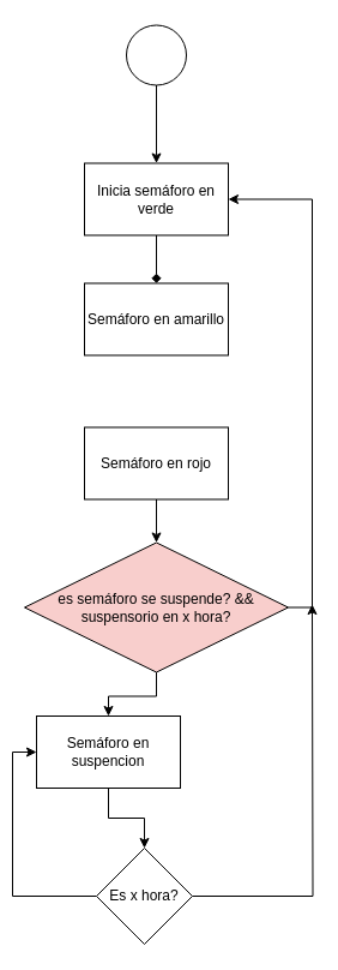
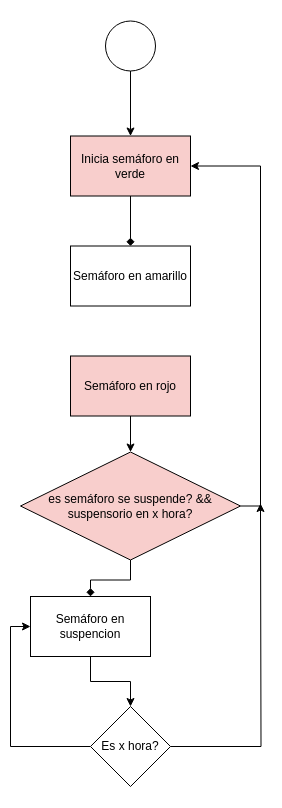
- <mxCell id="5" value="Inicia semáforo en verde" style="rounded=0;whiteSpace=wrap;html=1;" vertex="1" parent="1"><mxGeometry x="70" y="135.5" width="120" height="60" as="geometry" /></mxCell>
+ <mxCell id="5" value="Inicia semáforo en verde" style="rounded=0;whiteSpace=wrap;html=1;fillColor=#f8cecc;" vertex="1" parent="1"><mxGeometry x="70" y="135.5" width="120" height="60" as="geometry" /></mxCell>
- <mxCell id="6" value="Semáforo en amarillo" style="rounded=0;whiteSpace=wrap;html=1;" vertex="1" parent="1"><mxGeometry x="70" y="235.5" width="120" height="60" as="geometry" /></mxCell>
+ <mxCell id="6" value="Semáforo en amarillo" style="rounded=0;whiteSpace=wrap;html=1;" vertex="1" parent="1"><mxGeometry x="70" y="245.5" width="120" height="60" as="geometry" /></mxCell>
- <mxCell id="8" value="Semáforo en rojo" style="rounded=0;whiteSpace=wrap;html=1;" vertex="1" parent="1"><mxGeometry x="70" y="355.5" width="120" height="60" as="geometry" /></mxCell>
+ <mxCell id="8" value="Semáforo en rojo" style="rounded=0;whiteSpace=wrap;html=1;fillColor=#f8cecc;" vertex="1" parent="1"><mxGeometry x="70" y="355.5" width="120" height="60" as="geometry" /></mxCell>
- <mxCell id="9" style="edgeStyle=orthogonalEdgeStyle;rounded=0;orthogonalLoop=1;jettySize=auto;html=1;exitX=0.5;exitY=1;exitDx=0;exitDy=0;" edge="1" parent="1" source="11" target="13"><mxGeometry relative="1" as="geometry" /></mxCell>
+ <mxCell id="9" style="edgeStyle=orthogonalEdgeStyle;rounded=0;orthogonalLoop=1;jettySize=auto;html=1;exitX=0.5;exitY=1;exitDx=0;exitDy=0;endArrow=diamond;" edge="1" parent="1" source="11" target="13"><mxGeometry relative="1" as="geometry" /></mxCell>
- <mxCell id="16" value="Es x hora?" style="rhombus;whiteSpace=wrap;html=1;" vertex="1" parent="1"><mxGeometry x="80" y="706" width="80" height="80" as="geometry" /></mxCell>
+ <mxCell id="16" value="Es x hora?" style="rhombus;whiteSpace=wrap;html=1;" vertex="1" parent="1"><mxGeometry x="90" y="706" width="80" height="80" as="geometry" /></mxCell>
